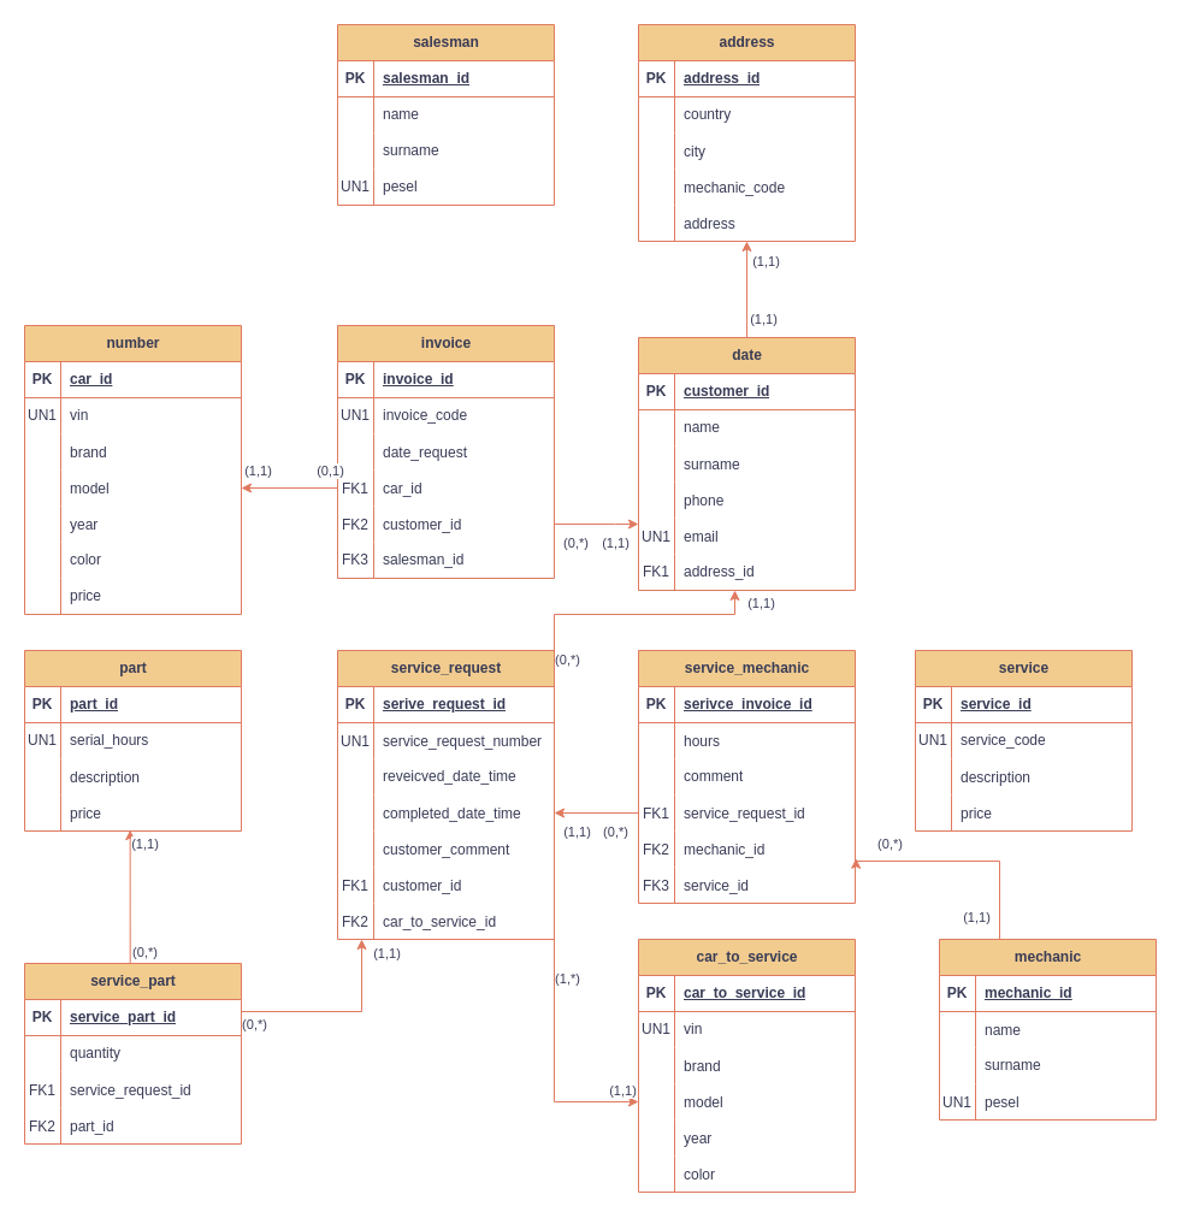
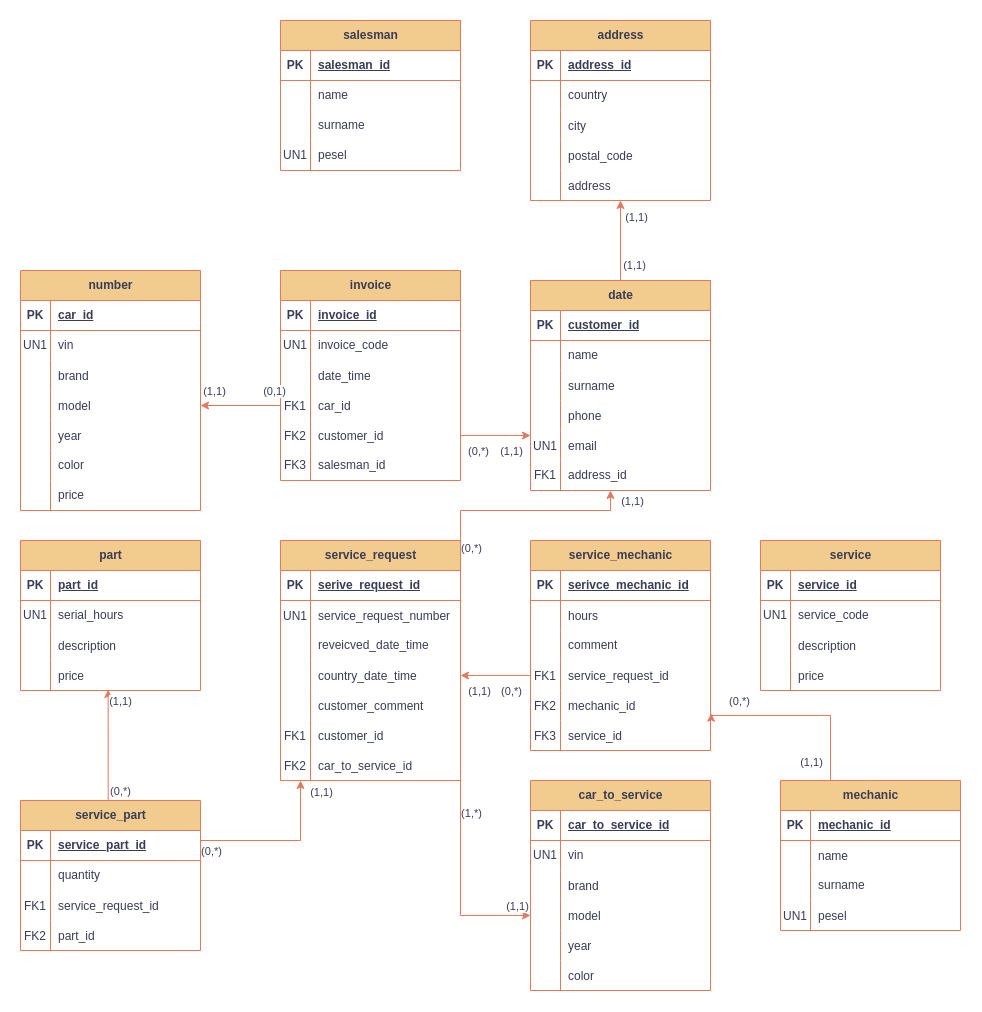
- <mxCell id="87" value="mechanic_code" style="shape=partialRectangle;connectable=0;fillColor=none;top=0;left=0;bottom=0;right=0;align=left;spacingLeft=6;overflow=hidden;strokeColor=#E07A5F;fontColor=#393C56;" parent="85" vertex="1"><mxGeometry x="30" width="150" height="30" as="geometry"><mxRectangle width="150" height="30" as="alternateBounds" /></mxGeometry></mxCell>
+ <mxCell id="87" value="postal_code" style="shape=partialRectangle;connectable=0;fillColor=none;top=0;left=0;bottom=0;right=0;align=left;spacingLeft=6;overflow=hidden;strokeColor=#E07A5F;fontColor=#393C56;" parent="85" vertex="1"><mxGeometry x="30" width="150" height="30" as="geometry"><mxRectangle width="150" height="30" as="alternateBounds" /></mxGeometry></mxCell>
- <mxCell id="46" value="date_request" style="shape=partialRectangle;connectable=0;fillColor=none;top=0;left=0;bottom=0;right=0;align=left;spacingLeft=6;overflow=hidden;strokeColor=#E07A5F;fontColor=#393C56;" parent="44" vertex="1"><mxGeometry x="30" width="150" height="30" as="geometry"><mxRectangle width="150" height="30" as="alternateBounds" /></mxGeometry></mxCell>
+ <mxCell id="46" value="date_time" style="shape=partialRectangle;connectable=0;fillColor=none;top=0;left=0;bottom=0;right=0;align=left;spacingLeft=6;overflow=hidden;strokeColor=#E07A5F;fontColor=#393C56;" parent="44" vertex="1"><mxGeometry x="30" width="150" height="30" as="geometry"><mxRectangle width="150" height="30" as="alternateBounds" /></mxGeometry></mxCell>
- <mxCell id="148" value="serivce_invoice_id" style="shape=partialRectangle;connectable=0;fillColor=none;top=0;left=0;bottom=0;right=0;align=left;spacingLeft=6;fontStyle=5;overflow=hidden;whiteSpace=wrap;html=1;strokeColor=#E07A5F;fontColor=#393C56;" parent="146" vertex="1"><mxGeometry x="30" width="150" height="30" as="geometry"><mxRectangle width="150" height="30" as="alternateBounds" /></mxGeometry></mxCell>
+ <mxCell id="148" value="serivce_mechanic_id" style="shape=partialRectangle;connectable=0;fillColor=none;top=0;left=0;bottom=0;right=0;align=left;spacingLeft=6;fontStyle=5;overflow=hidden;whiteSpace=wrap;html=1;strokeColor=#E07A5F;fontColor=#393C56;" parent="146" vertex="1"><mxGeometry x="30" width="150" height="30" as="geometry"><mxRectangle width="150" height="30" as="alternateBounds" /></mxGeometry></mxCell>
- <mxCell id="135" value="completed_date_time" style="shape=partialRectangle;connectable=0;fillColor=none;top=0;left=0;bottom=0;right=0;align=left;spacingLeft=6;overflow=hidden;strokeColor=#E07A5F;fontColor=#393C56;" parent="133" vertex="1"><mxGeometry x="30" width="150" height="30" as="geometry"><mxRectangle width="150" height="30" as="alternateBounds" /></mxGeometry></mxCell>
+ <mxCell id="135" value="country_date_time" style="shape=partialRectangle;connectable=0;fillColor=none;top=0;left=0;bottom=0;right=0;align=left;spacingLeft=6;overflow=hidden;strokeColor=#E07A5F;fontColor=#393C56;" parent="133" vertex="1"><mxGeometry x="30" width="150" height="30" as="geometry"><mxRectangle width="150" height="30" as="alternateBounds" /></mxGeometry></mxCell>
